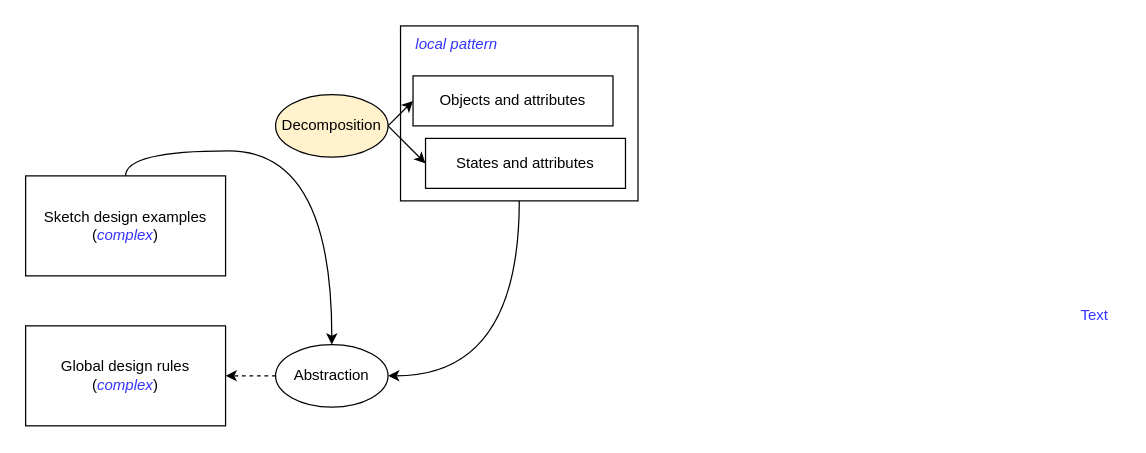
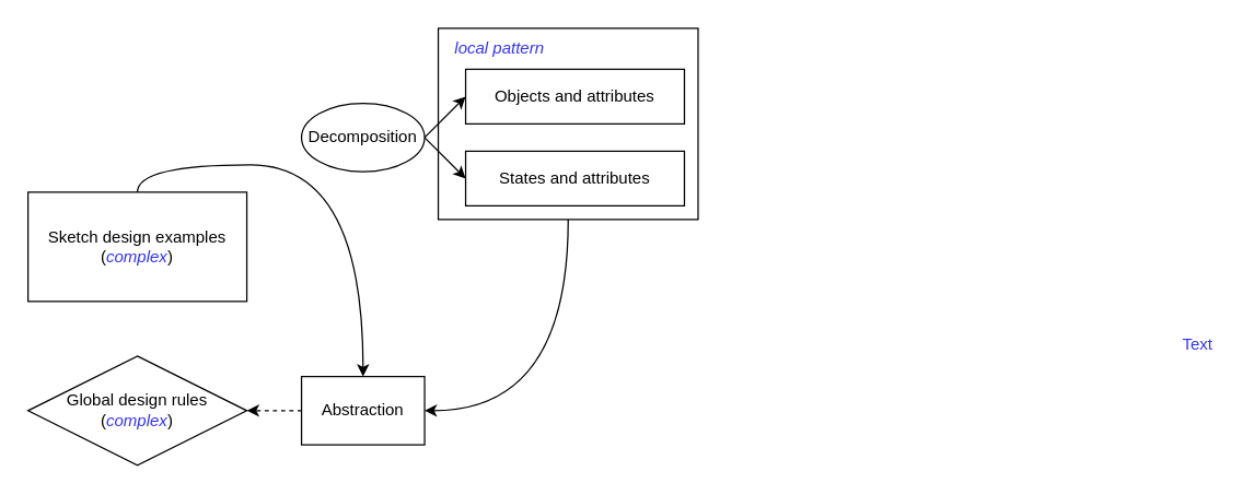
- <mxCell id="6" value="Objects and attributes" style="rounded=0;whiteSpace=wrap;html=1;" vertex="1" parent="1"><mxGeometry x="330" y="60" width="160" height="40" as="geometry" /></mxCell>
+ <mxCell id="6" value="Objects and attributes" style="rounded=0;whiteSpace=wrap;html=1;" vertex="1" parent="1"><mxGeometry x="340" y="50" width="160" height="40" as="geometry" /></mxCell>
- <mxCell id="10" value="Decomposition" style="ellipse;whiteSpace=wrap;html=1;fillColor=#fff2cc;" vertex="1" parent="1"><mxGeometry x="220" y="75" width="90" height="50" as="geometry" /></mxCell>
+ <mxCell id="10" value="Decomposition" style="ellipse;whiteSpace=wrap;html=1;" vertex="1" parent="1"><mxGeometry x="220" y="75" width="90" height="50" as="geometry" /></mxCell>
- <mxCell id="12" value="Global design rules&lt;br&gt;(&lt;font color=&quot;#3333ff&quot;&gt;&lt;i&gt;complex&lt;/i&gt;&lt;/font&gt;)" style="rounded=0;whiteSpace=wrap;html=1;" vertex="1" parent="1"><mxGeometry x="20" y="260" width="160" height="80" as="geometry" /></mxCell>
+ <mxCell id="12" value="Global design rules&lt;br&gt;(&lt;font color=&quot;#3333ff&quot;&gt;&lt;i&gt;complex&lt;/i&gt;&lt;/font&gt;)" style="rhombus;whiteSpace=wrap;html=1;" vertex="1" parent="1"><mxGeometry x="20" y="260" width="160" height="80" as="geometry" /></mxCell>
- <mxCell id="14" value="Abstraction" style="ellipse;whiteSpace=wrap;html=1;" vertex="1" parent="1"><mxGeometry x="220" y="275" width="90" height="50" as="geometry" /></mxCell>
+ <mxCell id="14" value="Abstraction" style="whiteSpace=wrap;html=1;rounded=0;" vertex="1" parent="1"><mxGeometry x="220" y="275" width="90" height="50" as="geometry" /></mxCell>
